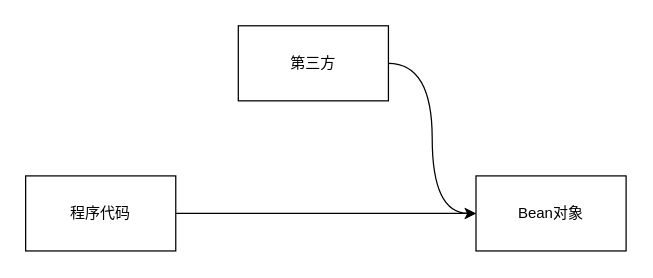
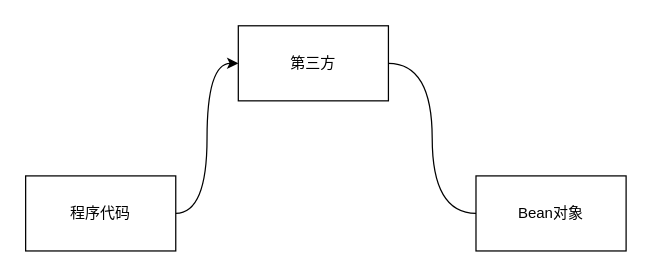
- <mxCell id="2" style="edgeStyle=orthogonalEdgeStyle;rounded=0;orthogonalLoop=1;jettySize=auto;html=1;curved=1;" edge="1" parent="1" source="3" target="6"><mxGeometry relative="1" as="geometry" /></mxCell>
+ <mxCell id="2" style="edgeStyle=orthogonalEdgeStyle;rounded=0;orthogonalLoop=1;jettySize=auto;html=1;entryX=0;entryY=0.5;entryDx=0;entryDy=0;curved=1;" edge="1" parent="1" source="3" target="5"><mxGeometry relative="1" as="geometry" /></mxCell>
- <mxCell id="4" style="edgeStyle=orthogonalEdgeStyle;rounded=0;orthogonalLoop=1;jettySize=auto;html=1;curved=1;entryX=0;entryY=0.5;entryDx=0;entryDy=0;" edge="1" parent="1" source="5" target="6"><mxGeometry relative="1" as="geometry" /></mxCell>
+ <mxCell id="4" style="edgeStyle=orthogonalEdgeStyle;rounded=0;orthogonalLoop=1;jettySize=auto;html=1;curved=1;entryX=0;entryY=0.5;entryDx=0;entryDy=0;endArrow=none;" edge="1" parent="1" source="5" target="6"><mxGeometry relative="1" as="geometry" /></mxCell>
